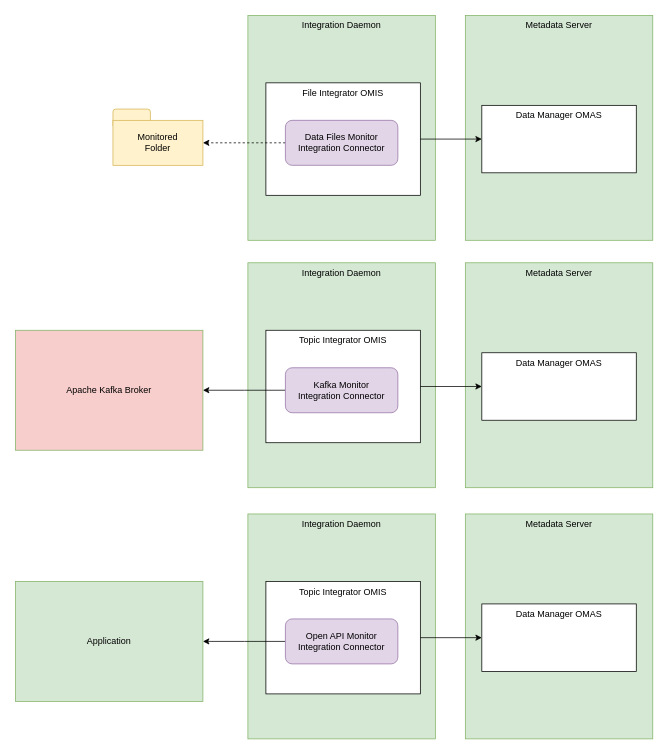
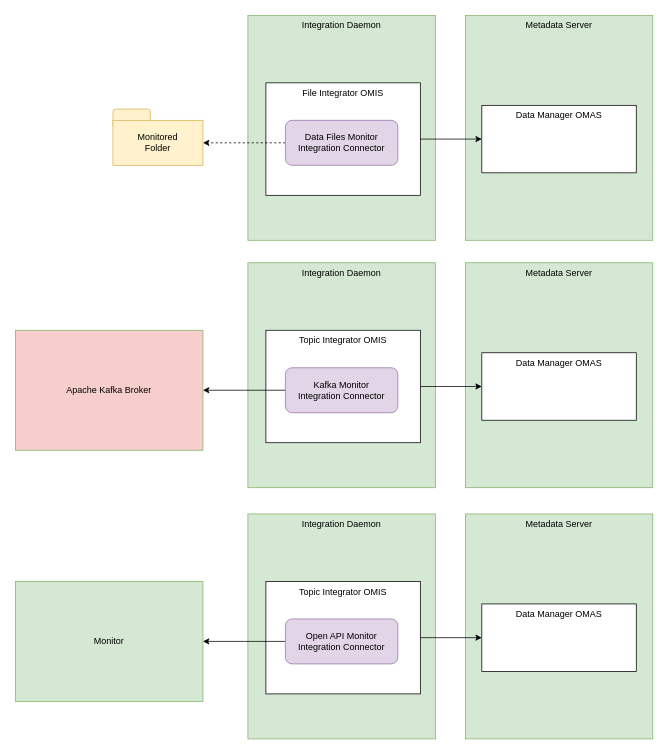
- <mxCell id="18" value="Application" style="rounded=0;whiteSpace=wrap;html=1;verticalAlign=middle;fillColor=#d5e8d4;strokeColor=#82b366;" vertex="1" parent="1"><mxGeometry x="20" y="775" width="250" height="160" as="geometry" /></mxCell>
+ <mxCell id="18" value="Monitor" style="rounded=0;whiteSpace=wrap;html=1;verticalAlign=middle;fillColor=#d5e8d4;strokeColor=#82b366;" vertex="1" parent="1"><mxGeometry x="20" y="775" width="250" height="160" as="geometry" /></mxCell>
